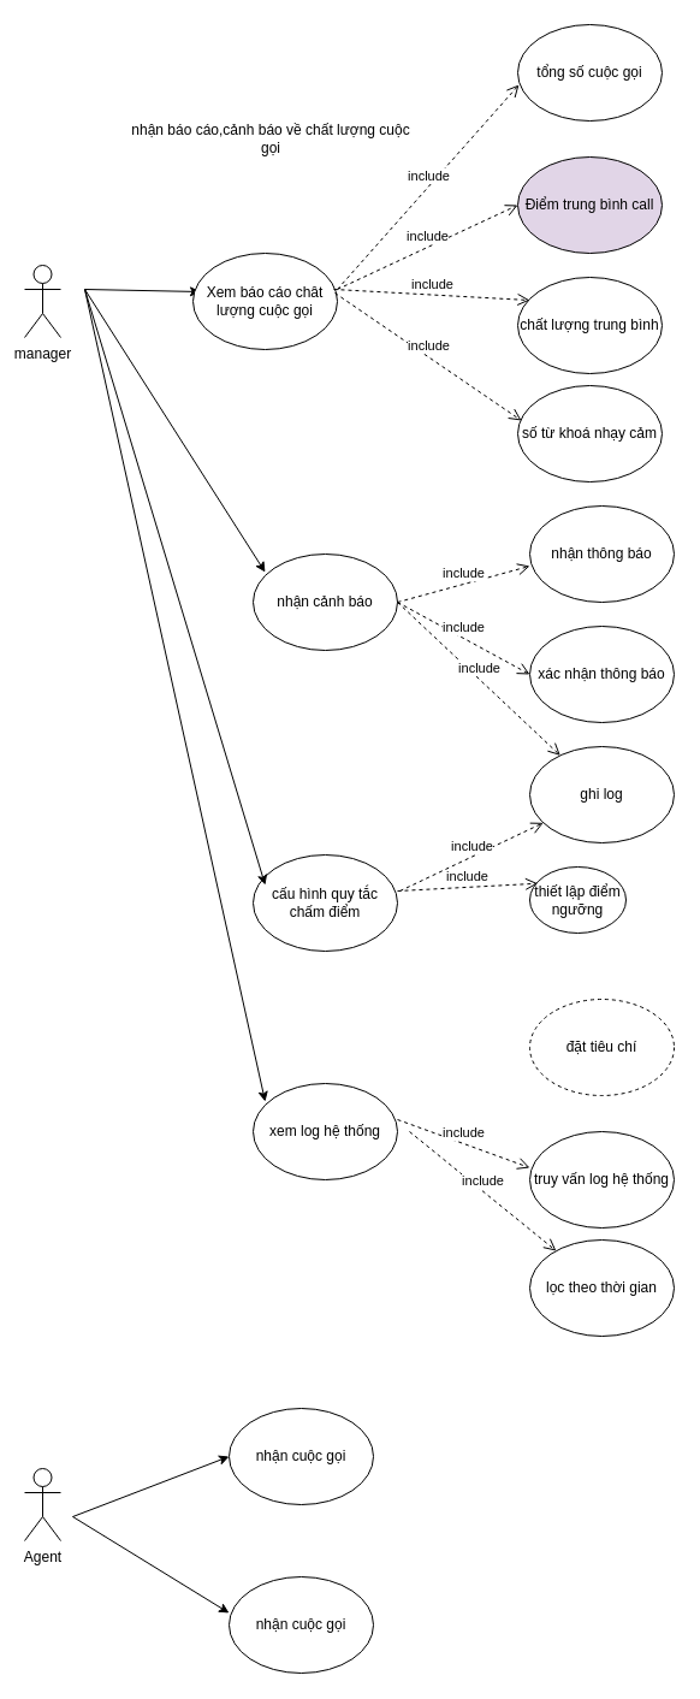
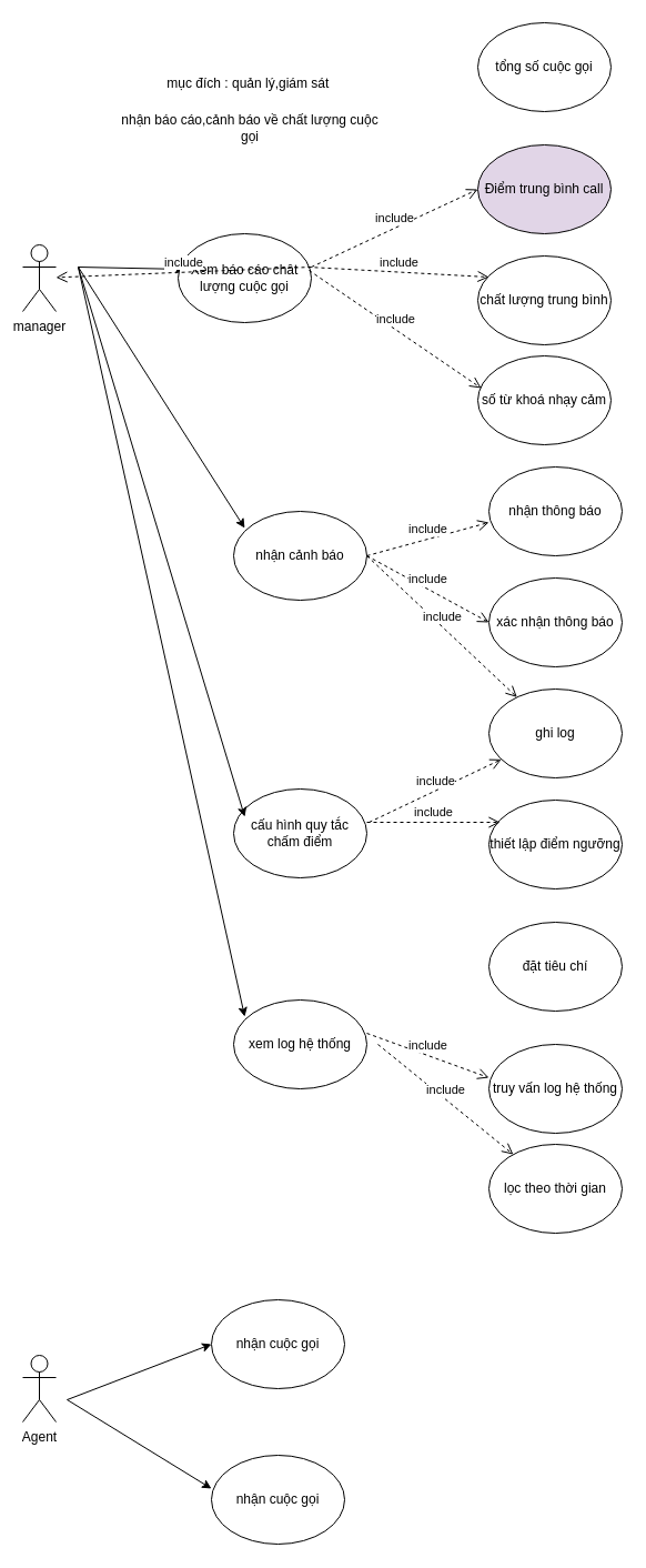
+ <mxCell id="4" value="mục đích : quản lý,giám sát&amp;nbsp;" style="text;html=1;align=center;verticalAlign=middle;whiteSpace=wrap;rounded=0;" parent="1" vertex="1"><mxGeometry x="100" width="250" height="30" as="geometry" y="60" /></mxCell>
- <mxCell id="28" value="include" style="html=1;verticalAlign=bottom;endArrow=open;dashed=1;endSize=8;curved=0;rounded=0;entryX=0.008;entryY=0.625;entryDx=0;entryDy=0;entryPerimeter=0;exitX=1;exitY=0.375;exitDx=0;exitDy=0;exitPerimeter=0;" parent="1" source="6" target="7" edge="1"><mxGeometry relative="1" as="geometry"><mxPoint x="300" y="170" as="sourcePoint" /><mxPoint x="400" y="140" as="targetPoint" /></mxGeometry></mxCell>
+ <mxCell id="28" value="include" style="html=1;verticalAlign=bottom;endArrow=open;dashed=1;endSize=8;curved=0;rounded=0;exitX=1;exitY=0.375;exitDx=0;exitDy=0;exitPerimeter=0;" parent="1" source="6" target="2" edge="1"><mxGeometry relative="1" as="geometry"><mxPoint x="300" y="170" as="sourcePoint" /><mxPoint x="400" y="140" as="targetPoint" /></mxGeometry></mxCell>
- <mxCell id="24" value="thiết lập điểm ngưỡng" style="ellipse;whiteSpace=wrap;html=1;" parent="1" vertex="1"><mxGeometry x="440" y="720" width="80" height="55" as="geometry" /></mxCell>
+ <mxCell id="24" value="thiết lập điểm ngưỡng" style="ellipse;whiteSpace=wrap;html=1;" parent="1" vertex="1"><mxGeometry x="440" y="720" width="120" height="80" as="geometry" /></mxCell>
- <mxCell id="26" value="đặt tiêu chí" style="ellipse;whiteSpace=wrap;html=1;dashed=1;" parent="1" vertex="1"><mxGeometry x="440" y="830" width="120" height="80" as="geometry" /></mxCell>
+ <mxCell id="26" value="đặt tiêu chí" style="ellipse;whiteSpace=wrap;html=1;" parent="1" vertex="1"><mxGeometry x="440" y="830" width="120" height="80" as="geometry" /></mxCell>
